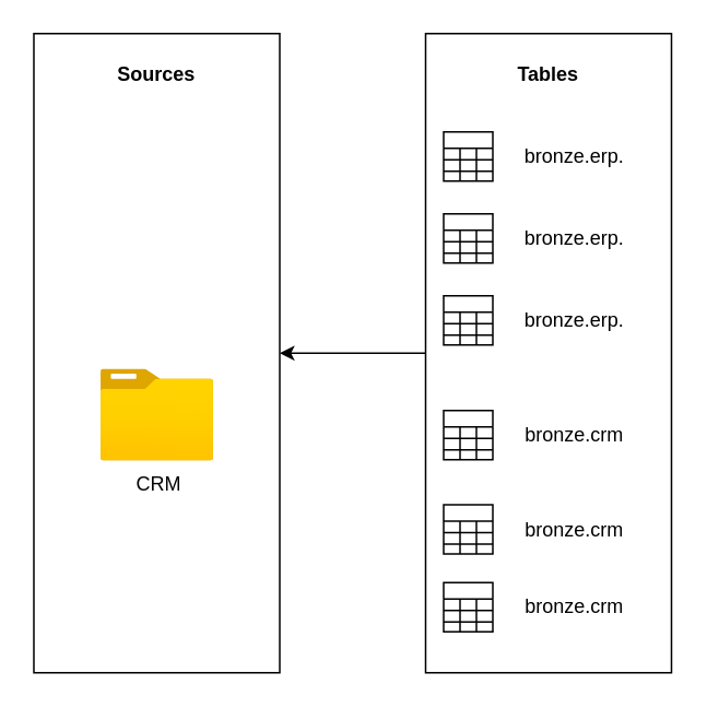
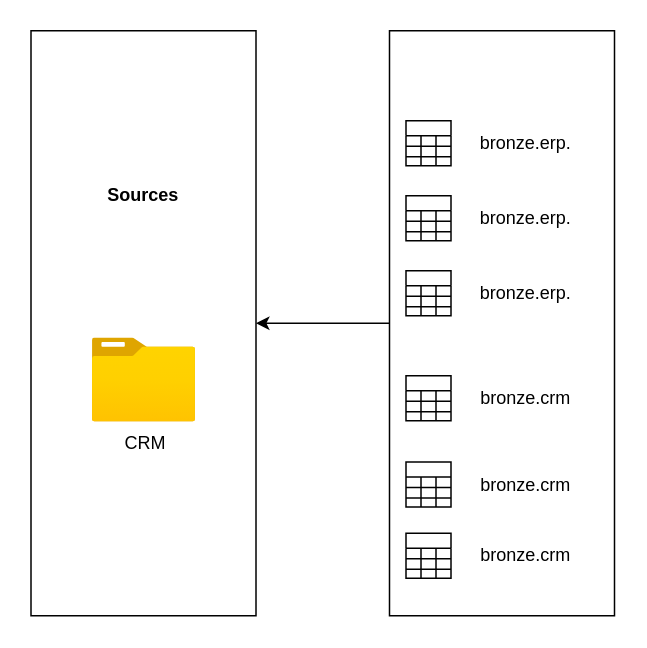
- <mxCell id="4" value="&lt;b&gt;Sources&lt;/b&gt;" style="text;html=1;align=center;verticalAlign=middle;whiteSpace=wrap;rounded=0;" vertex="1" parent="1"><mxGeometry x="55" y="20" width="80" height="50" as="geometry" /></mxCell>
+ <mxCell id="4" value="&lt;b&gt;Sources&lt;/b&gt;" style="text;html=1;align=center;verticalAlign=middle;whiteSpace=wrap;rounded=0;" vertex="1" parent="1"><mxGeometry x="55" y="105" width="80" height="50" as="geometry" /></mxCell>
- <mxCell id="7" value="&lt;b&gt;Tables&lt;/b&gt;" style="text;html=1;align=center;verticalAlign=middle;whiteSpace=wrap;rounded=0;" vertex="1" parent="1"><mxGeometry x="294" y="20" width="80" height="50" as="geometry" /></mxCell>
